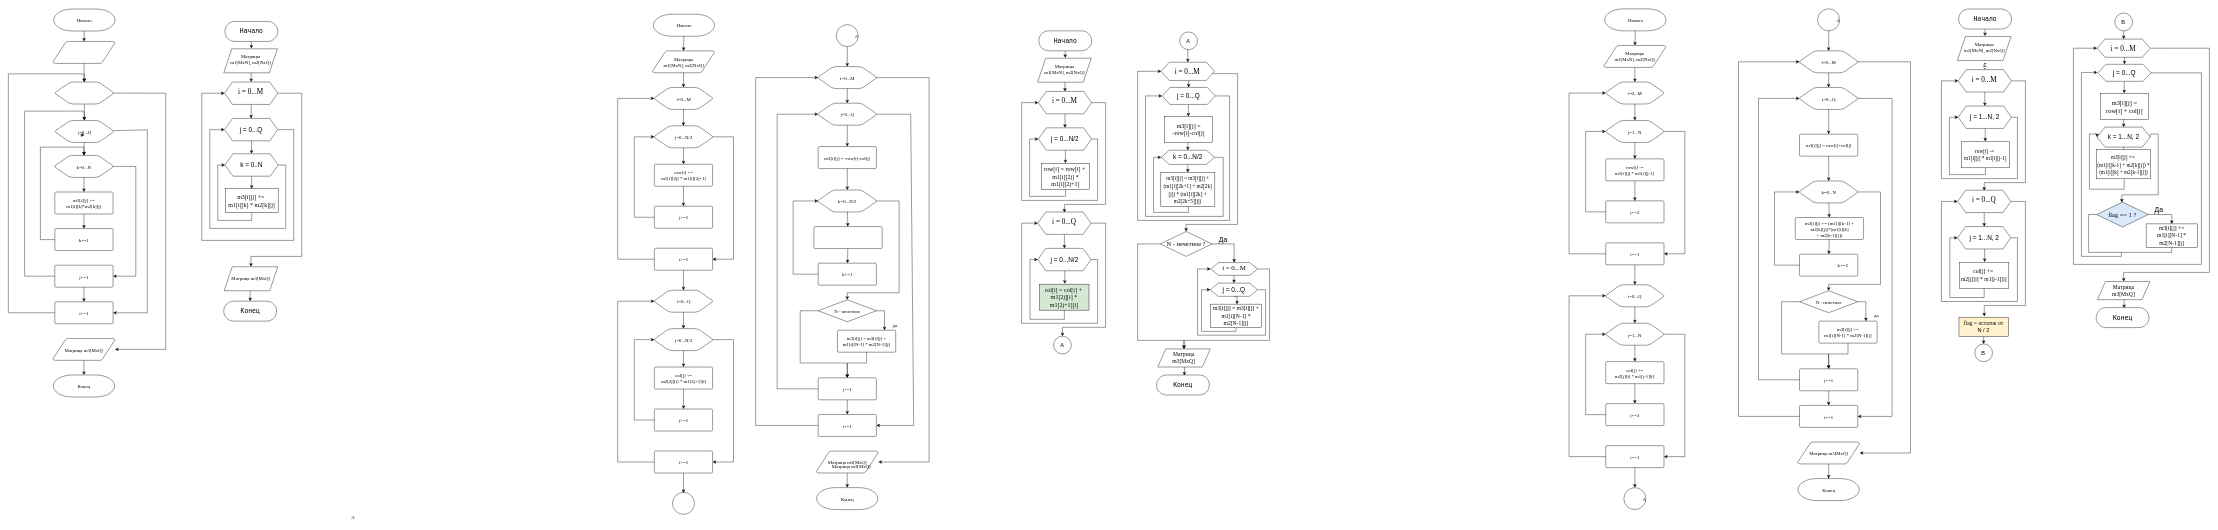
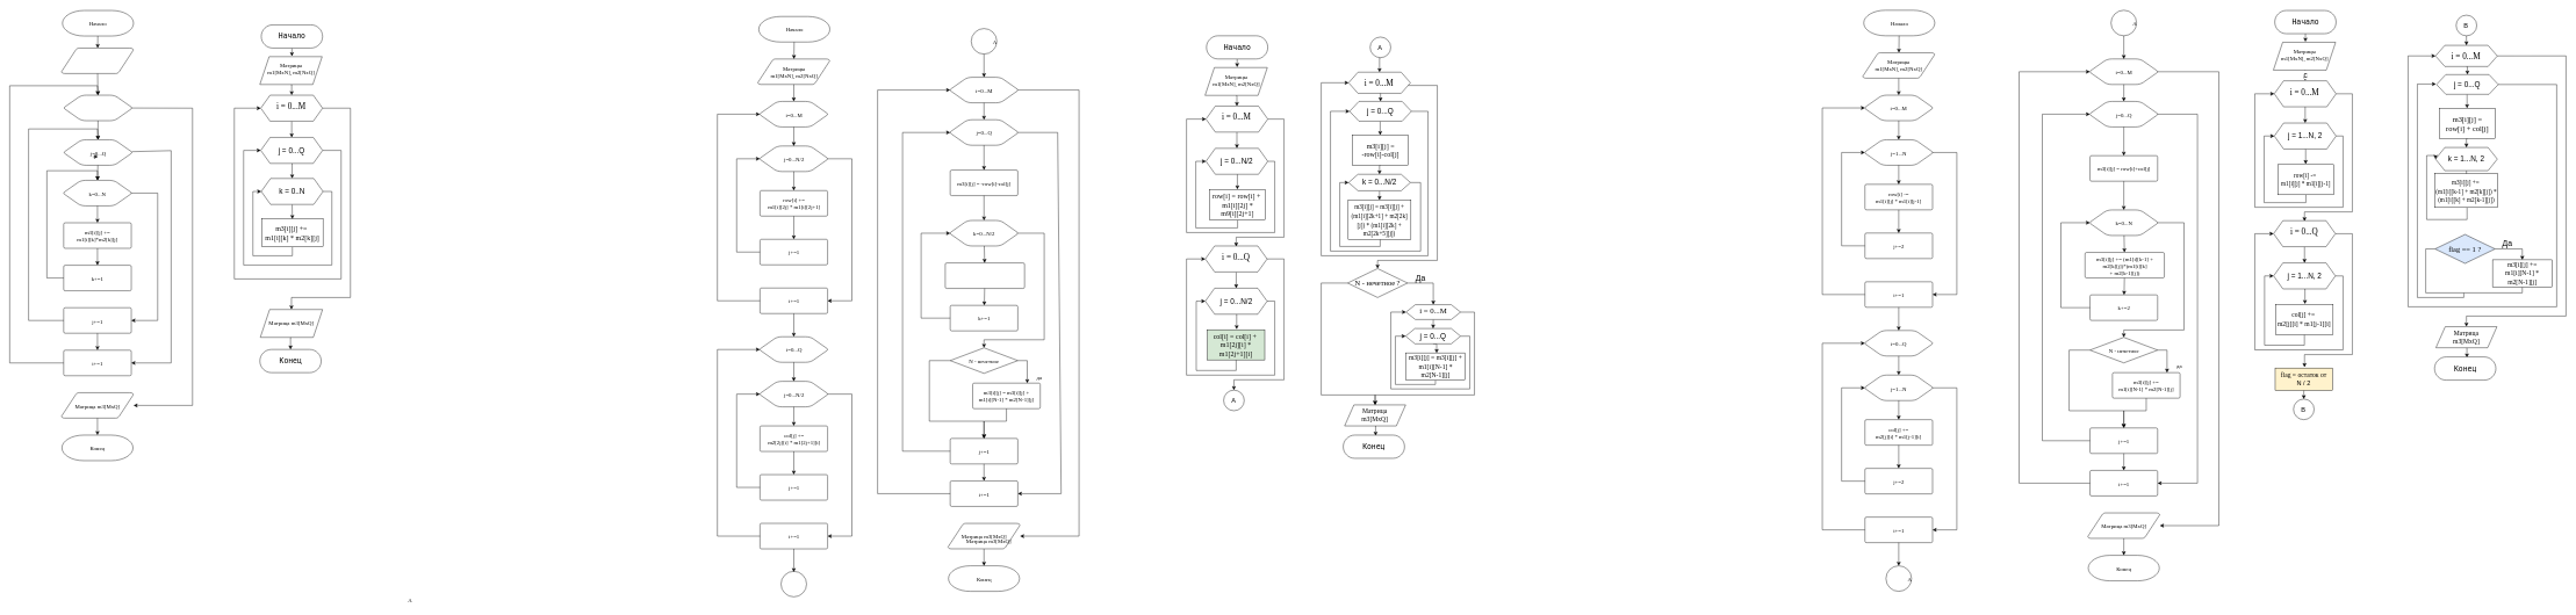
- <mxCell id="241" value="&lt;font style=&quot;font-size: 15px&quot;&gt;&lt;span style=&quot;font-family: &amp;#34;dialog&amp;#34;&quot;&gt;row[i] =&amp;nbsp;&lt;/span&gt;&lt;span style=&quot;font-family: &amp;#34;dialog&amp;#34;&quot;&gt;row[i] +&lt;/span&gt;&lt;span style=&quot;font-family: &amp;#34;dialog&amp;#34;&quot;&gt;&amp;nbsp;&lt;/span&gt;&lt;br style=&quot;font-family: &amp;#34;dialog&amp;#34;&quot;&gt;&lt;span style=&quot;font-family: &amp;#34;dialog&amp;#34;&quot;&gt;m1[i][2j] * &lt;br&gt;m1[i][2j+1]&lt;/span&gt;&lt;/font&gt;" style="rounded=0;whiteSpace=wrap;html=1;" parent="1" vertex="1"><mxGeometry x="2604" y="407.97" width="120" height="65" as="geometry" /></mxCell>
+ <mxCell id="241" value="&lt;font style=&quot;font-size: 15px&quot;&gt;&lt;span style=&quot;font-family: &amp;#34;dialog&amp;#34;&quot;&gt;row[i] =&amp;nbsp;&lt;/span&gt;&lt;span style=&quot;font-family: &amp;#34;dialog&amp;#34;&quot;&gt;row[i] +&lt;/span&gt;&lt;span style=&quot;font-family: &amp;#34;dialog&amp;#34;&quot;&gt;&amp;nbsp;&lt;/span&gt;&lt;br style=&quot;font-family: &amp;#34;dialog&amp;#34;&quot;&gt;&lt;span style=&quot;font-family: &amp;#34;dialog&amp;#34;&quot;&gt;m1[i][2j] * &lt;br&gt;m9[i][2j+1]&lt;/span&gt;&lt;/font&gt;" style="rounded=0;whiteSpace=wrap;html=1;" parent="1" vertex="1"><mxGeometry x="2604" y="407.97" width="120" height="65" as="geometry" /></mxCell>
- <mxCell id="321" style="edgeStyle=orthogonalEdgeStyle;rounded=0;orthogonalLoop=1;jettySize=auto;html=1;exitX=1;exitY=0.5;exitDx=0;exitDy=0;fontSize=16;" parent="1" source="322" target="327" edge="1"><mxGeometry relative="1" as="geometry"><Array as="points"><mxPoint x="5396" y="334" /><mxPoint x="5396" y="486" /><mxPoint x="5305" y="486" /></Array></mxGeometry></mxCell>
- <mxCell id="103" value="k+=2" style="text;html=1;spacing=0;align=center;fontFamily=dialog;fontSize=12;fontStyle=0;=center;fontColor=#000000;verticalAlign=bottom" parent="102" vertex="1"><mxGeometry x="88.973" y="18.434" width="37.68" height="18.133" as="geometry" /></mxCell>
+ <mxCell id="103" value="k+=2" style="text;html=1;spacing=0;align=center;fontFamily=dialog;fontSize=12;fontStyle=0;=center;fontColor=#000000;verticalAlign=bottom" parent="102" vertex="1"><mxGeometry x="53.973" y="18.434" width="37.68" height="18.133" as="geometry" /></mxCell>
